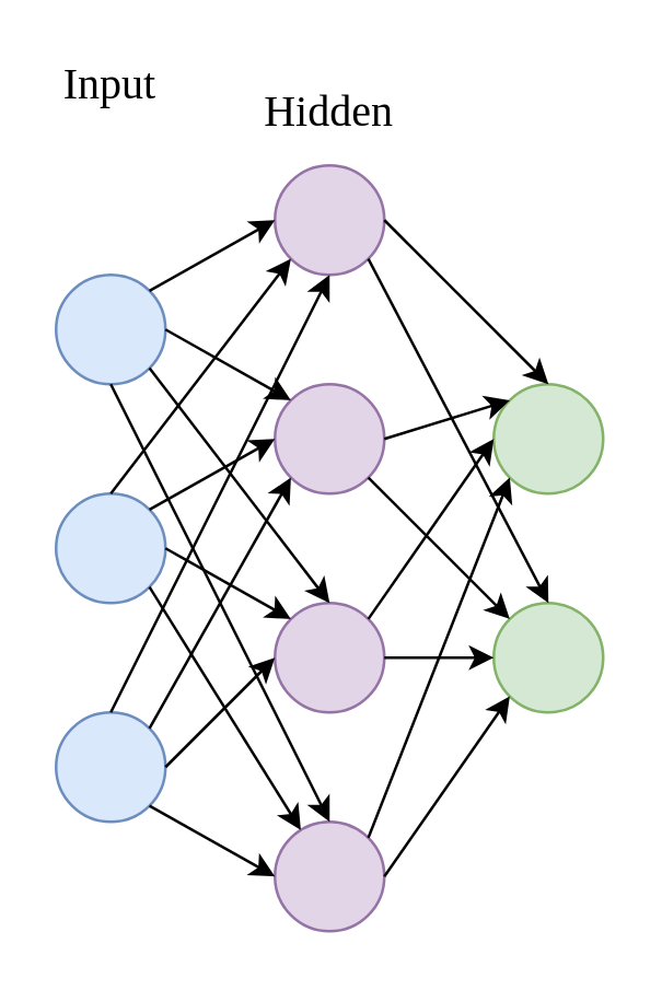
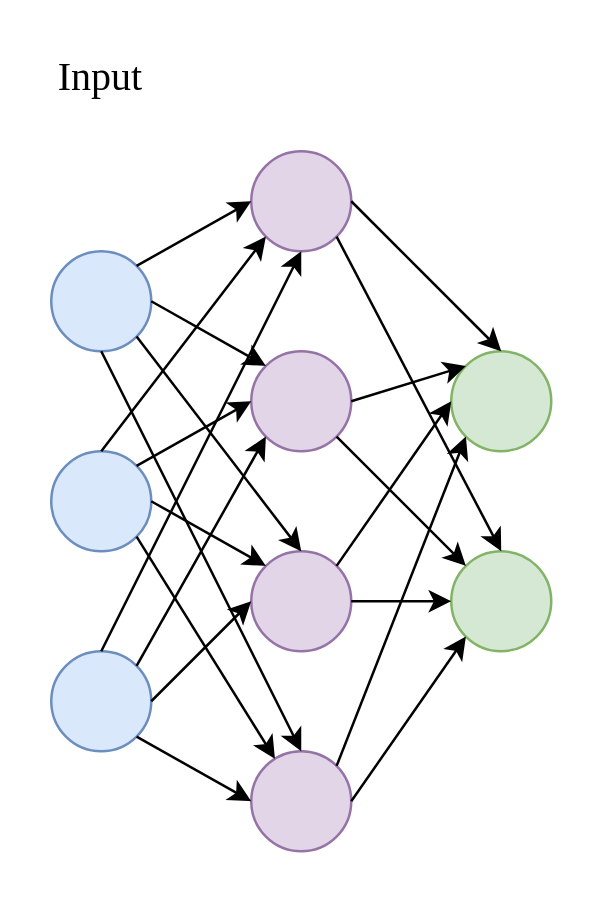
- <mxCell id="32" value="&lt;div style=&quot;font-size: 16px&quot;&gt;&lt;font style=&quot;font-size: 16px&quot; face=&quot;Times New Roman&quot;&gt;Hidden&lt;/font&gt;&lt;/div&gt;" style="text;html=1;strokeColor=none;fillColor=none;align=center;verticalAlign=middle;whiteSpace=wrap;rounded=0;" vertex="1" parent="1"><mxGeometry x="100" y="30" width="40" height="20" as="geometry" /></mxCell>
